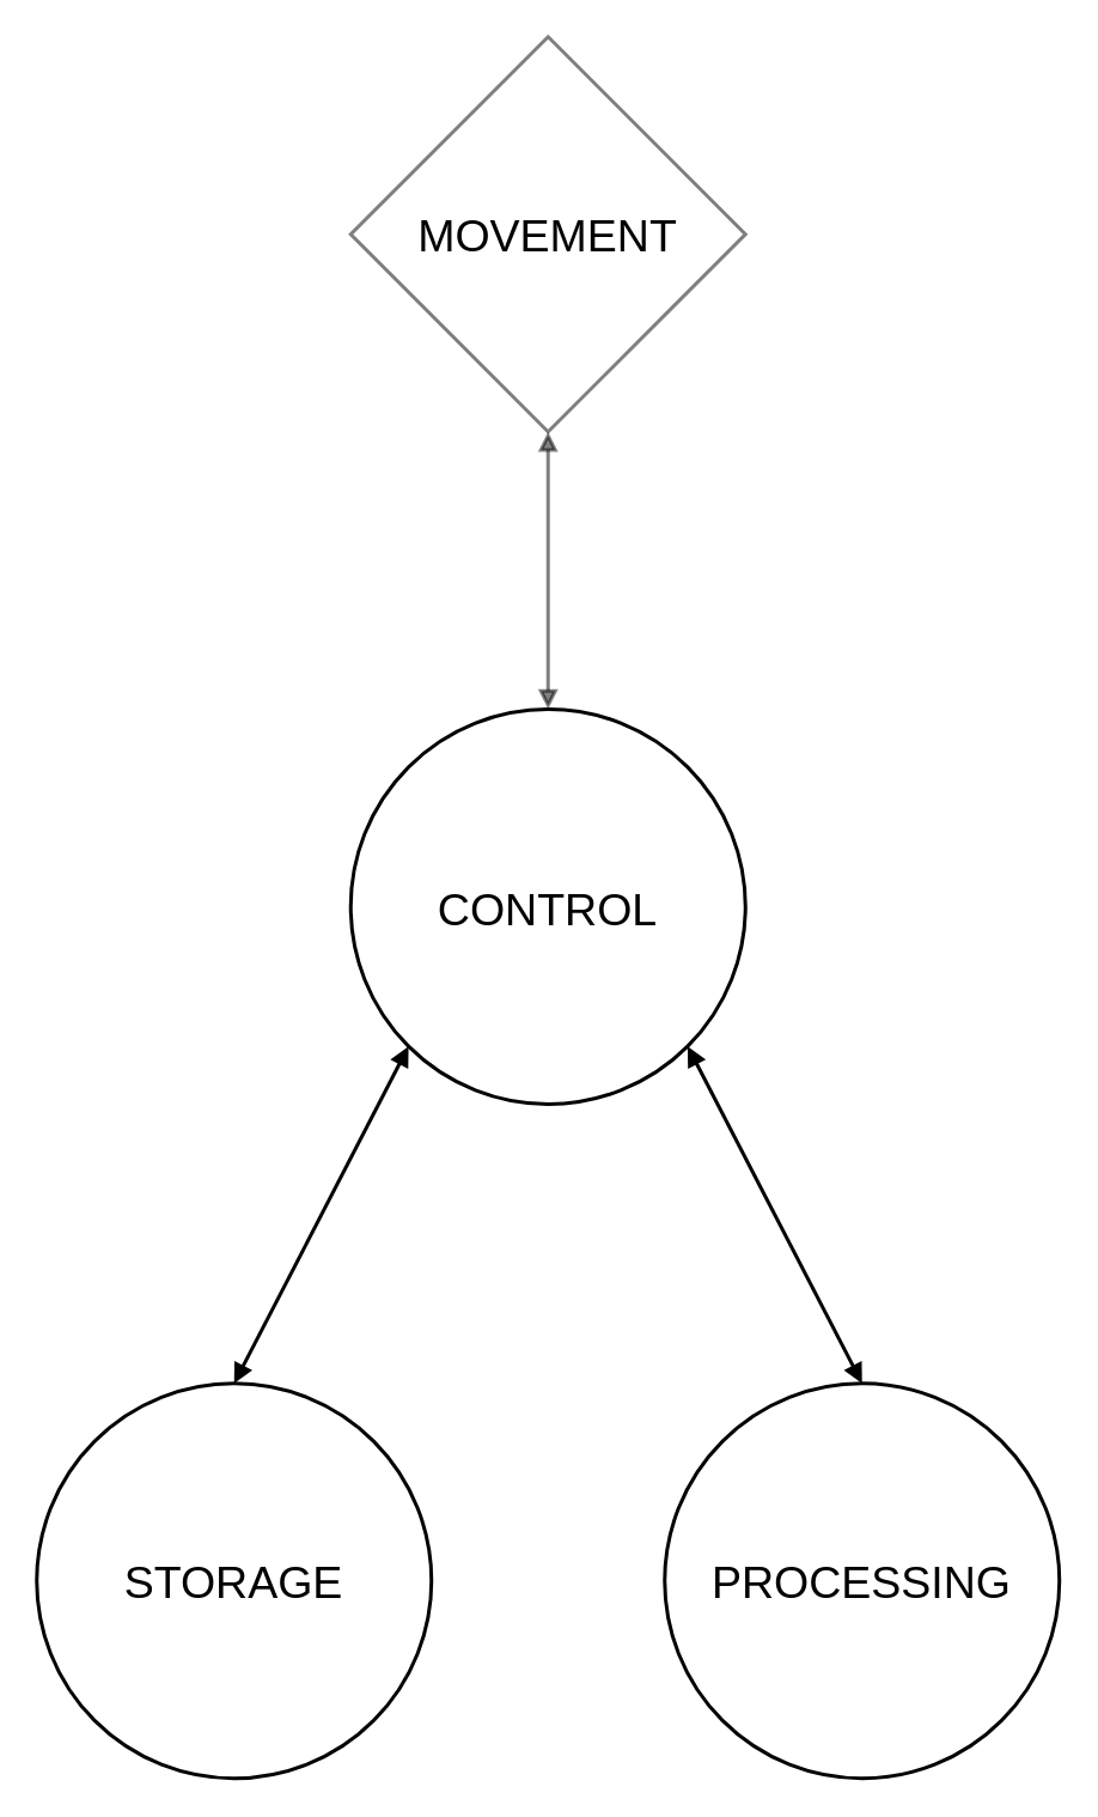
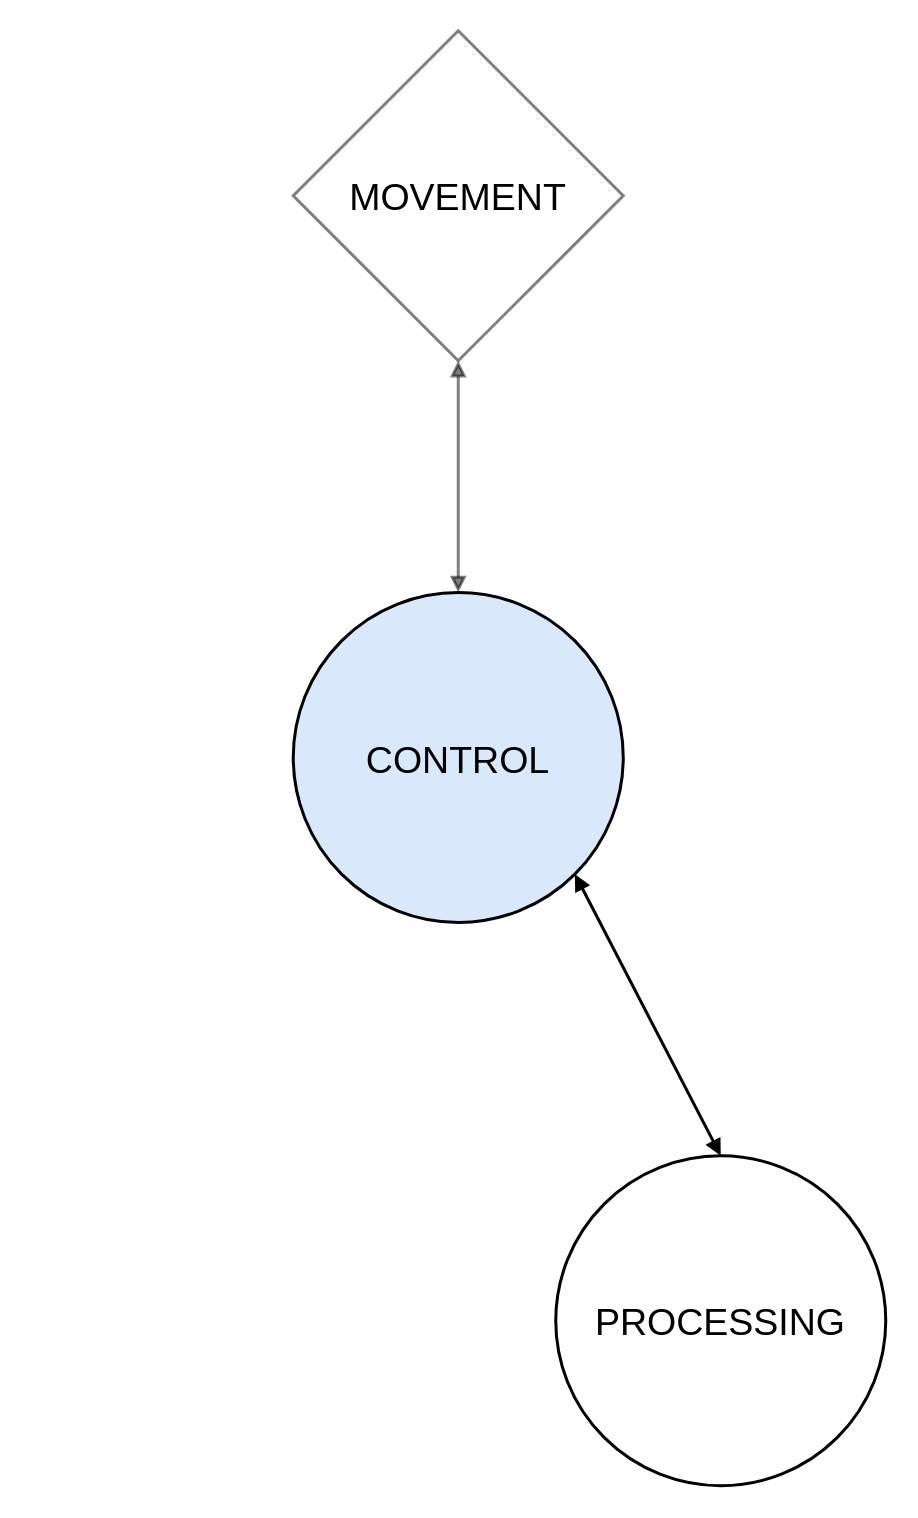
- <mxCell id="6" value="&lt;font style=&quot;font-size: 25px&quot;&gt;CONTROL&lt;/font&gt;" style="ellipse;whiteSpace=wrap;html=1;aspect=fixed;strokeWidth=2;" vertex="1" parent="1"><mxGeometry x="195" y="394.5" width="220" height="220" as="geometry" /></mxCell>
+ <mxCell id="6" value="&lt;font style=&quot;font-size: 25px&quot;&gt;CONTROL&lt;/font&gt;" style="ellipse;whiteSpace=wrap;html=1;aspect=fixed;strokeWidth=2;fillColor=#dae8fc;" vertex="1" parent="1"><mxGeometry x="195" y="394.5" width="220" height="220" as="geometry" /></mxCell>
- <mxCell id="3" style="rounded=0;orthogonalLoop=1;jettySize=auto;html=1;exitX=0;exitY=1;exitDx=0;exitDy=0;entryX=0.5;entryY=0;entryDx=0;entryDy=0;endArrow=block;endFill=1;strokeWidth=2;startArrow=block;startFill=1;" edge="1" parent="1" source="6" target="7"><mxGeometry relative="1" as="geometry" /></mxCell>
- <mxCell id="7" value="&lt;font style=&quot;font-size: 25px&quot;&gt;STORAGE&lt;/font&gt;" style="ellipse;whiteSpace=wrap;html=1;aspect=fixed;strokeWidth=2;" vertex="1" parent="1"><mxGeometry x="20" y="770" width="220" height="220" as="geometry" /></mxCell>
